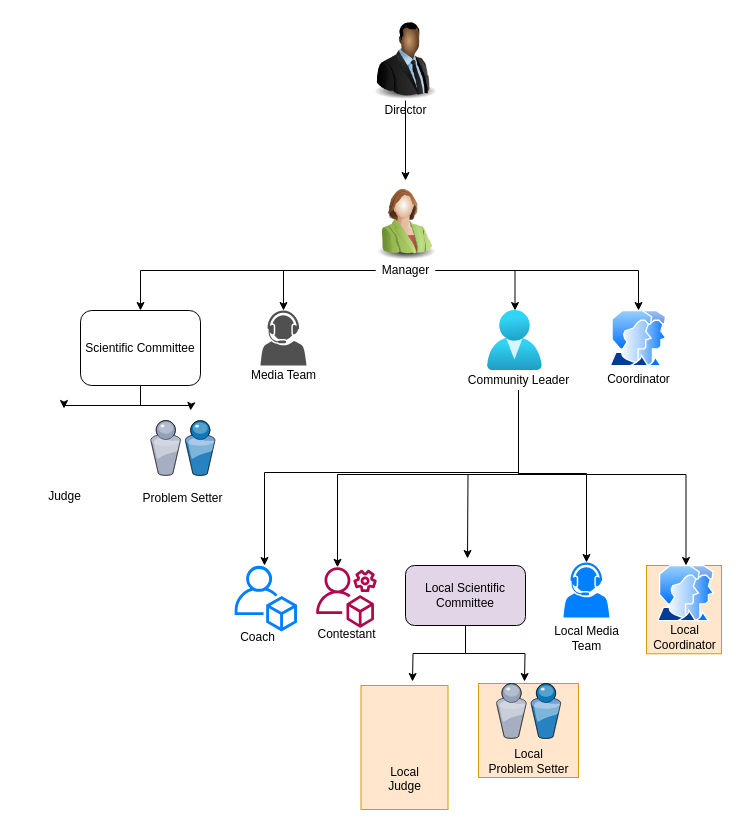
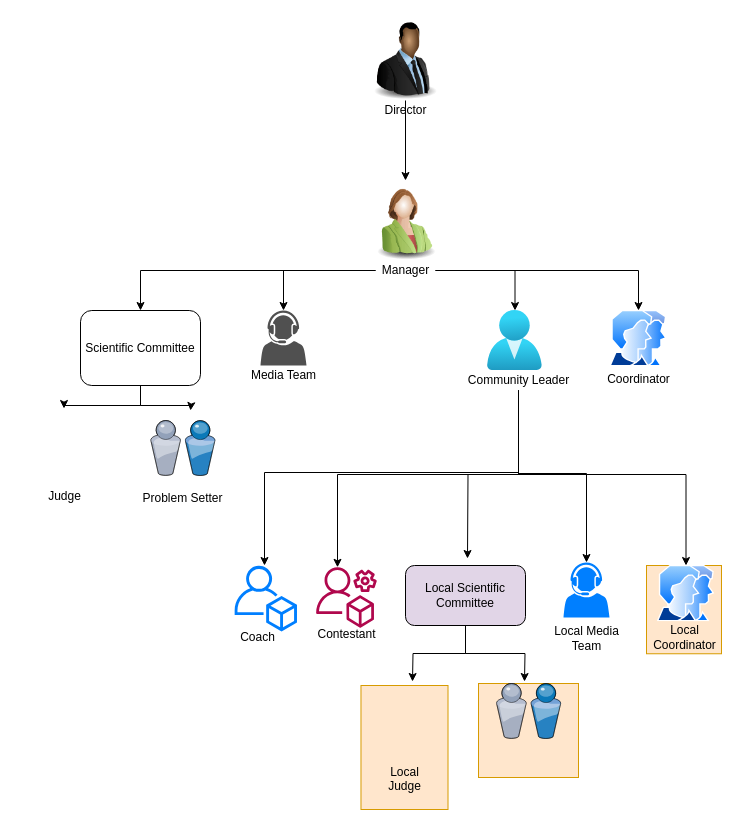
- <mxCell id="47" value="Local&lt;br&gt;&lt;div&gt;Problem Setter&lt;/div&gt;" style="text;html=1;align=center;verticalAlign=middle;resizable=0;points=[];autosize=1;strokeColor=none;fillColor=none;" vertex="1" parent="45"><mxGeometry y="62" width="92" height="32" as="geometry" /></mxCell>
